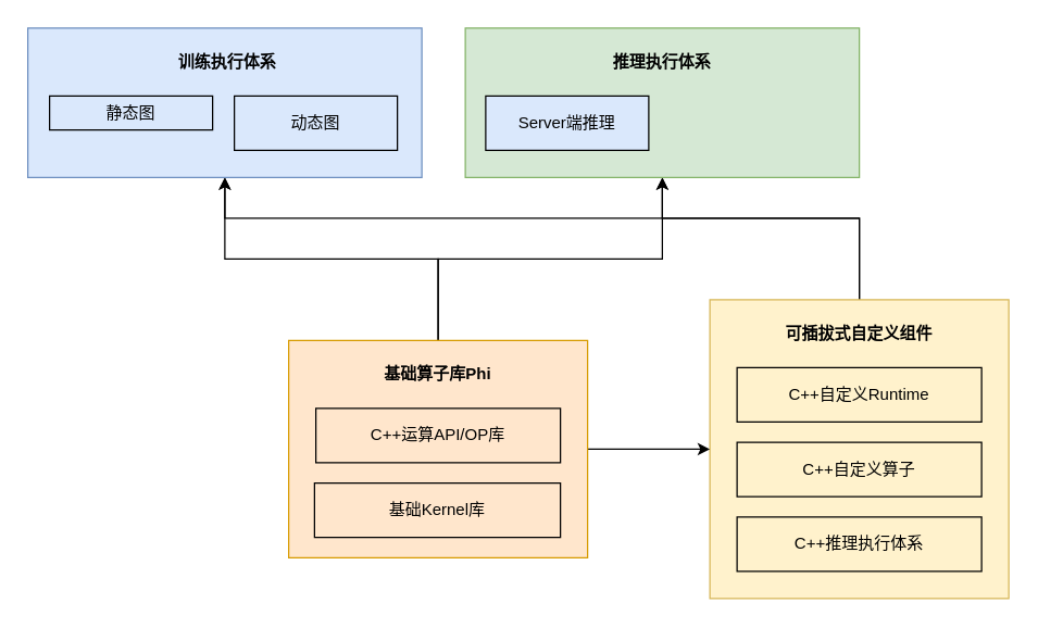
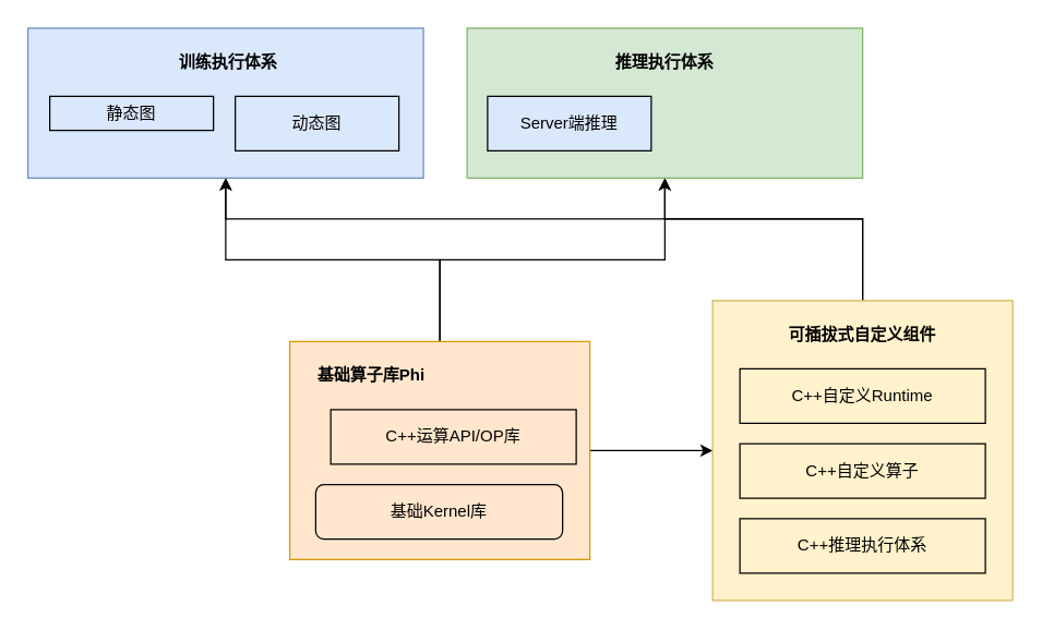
- <mxCell id="16" value="基础算子库Phi" style="text;html=1;strokeColor=none;fillColor=none;align=center;verticalAlign=middle;whiteSpace=wrap;rounded=0;fontStyle=1" vertex="1" parent="1"><mxGeometry x="266.5" y="260" width="110" height="30" as="geometry" /></mxCell>
+ <mxCell id="16" value="基础算子库Phi" style="text;html=1;strokeColor=none;fillColor=none;align=center;verticalAlign=middle;whiteSpace=wrap;rounded=0;fontStyle=1" vertex="1" parent="1"><mxGeometry x="216.5" y="260" width="110" height="30" as="geometry" /></mxCell>
- <mxCell id="10" value="C++运算API/OP库" style="rounded=0;whiteSpace=wrap;html=1;fillColor=#ffe6cc;strokeColor=#000000;" vertex="1" parent="1"><mxGeometry x="232" y="300" width="180" height="40" as="geometry" /></mxCell>
+ <mxCell id="10" value="C++运算API/OP库" style="rounded=0;whiteSpace=wrap;html=1;fillColor=#ffe6cc;strokeColor=#000000;" vertex="1" parent="1"><mxGeometry x="242" y="300" width="180" height="40" as="geometry" /></mxCell>
- <mxCell id="9" value="基础Kernel库" style="rounded=0;whiteSpace=wrap;html=1;fillColor=#ffe6cc;strokeColor=#000000;" vertex="1" parent="1"><mxGeometry x="231" y="355" width="181" height="40" as="geometry" /></mxCell>
+ <mxCell id="9" value="基础Kernel库" style="whiteSpace=wrap;html=1;fillColor=#ffe6cc;strokeColor=#000000;rounded=1;" vertex="1" parent="1"><mxGeometry x="231" y="355" width="181" height="40" as="geometry" /></mxCell>
